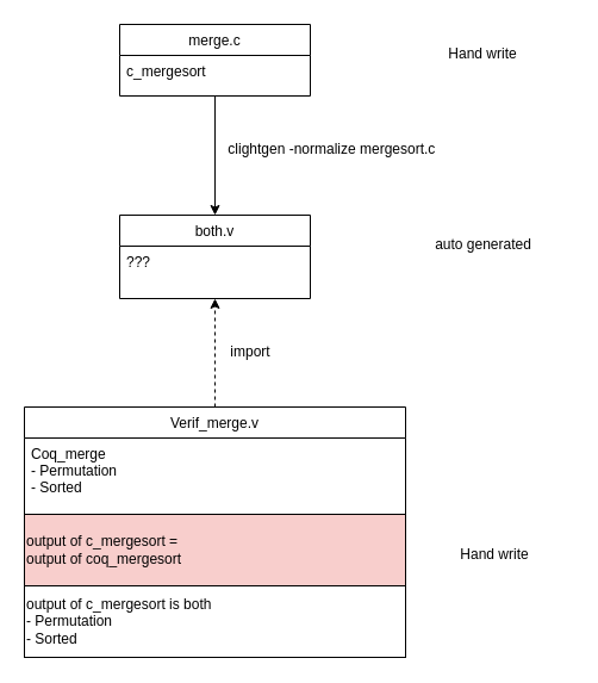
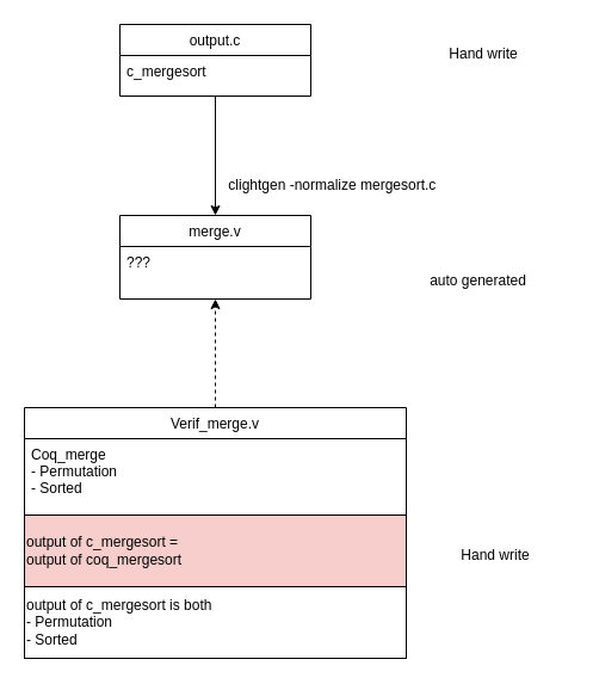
- <mxCell id="3" value="merge.c" style="swimlane;fontStyle=0;align=center;verticalAlign=top;childLayout=stackLayout;horizontal=1;startSize=26;horizontalStack=0;resizeParent=1;resizeLast=0;collapsible=1;marginBottom=0;rounded=0;shadow=0;strokeWidth=1;" parent="1" vertex="1"><mxGeometry x="100" y="20" width="160" height="60" as="geometry"><mxRectangle x="340" y="380" width="170" height="26" as="alternateBounds" /></mxGeometry></mxCell>
+ <mxCell id="3" value="output.c" style="swimlane;fontStyle=0;align=center;verticalAlign=top;childLayout=stackLayout;horizontal=1;startSize=26;horizontalStack=0;resizeParent=1;resizeLast=0;collapsible=1;marginBottom=0;rounded=0;shadow=0;strokeWidth=1;" parent="1" vertex="1"><mxGeometry x="100" y="20" width="160" height="60" as="geometry"><mxRectangle x="340" y="380" width="170" height="26" as="alternateBounds" /></mxGeometry></mxCell>
- <mxCell id="16" value="clightgen -normalize mergesort.c&amp;nbsp;" style="text;html=1;strokeColor=none;fillColor=none;align=center;verticalAlign=middle;whiteSpace=wrap;rounded=0;" vertex="1" parent="1"><mxGeometry x="180" y="110" width="200" height="30" as="geometry" /></mxCell>
+ <mxCell id="16" value="clightgen -normalize mergesort.c&amp;nbsp;" style="text;html=1;strokeColor=none;fillColor=none;align=center;verticalAlign=middle;whiteSpace=wrap;rounded=0;" vertex="1" parent="1"><mxGeometry x="180" y="140" width="200" height="30" as="geometry" /></mxCell>
- <mxCell id="5" value="both.v" style="swimlane;fontStyle=0;align=center;verticalAlign=top;childLayout=stackLayout;horizontal=1;startSize=26;horizontalStack=0;resizeParent=1;resizeLast=0;collapsible=1;marginBottom=0;rounded=0;shadow=0;strokeWidth=1;" vertex="1" parent="1"><mxGeometry x="100" y="180" width="160" height="70" as="geometry"><mxRectangle x="340" y="380" width="170" height="26" as="alternateBounds" /></mxGeometry></mxCell>
+ <mxCell id="5" value="merge.v" style="swimlane;fontStyle=0;align=center;verticalAlign=top;childLayout=stackLayout;horizontal=1;startSize=26;horizontalStack=0;resizeParent=1;resizeLast=0;collapsible=1;marginBottom=0;rounded=0;shadow=0;strokeWidth=1;" vertex="1" parent="1"><mxGeometry x="100" y="180" width="160" height="70" as="geometry"><mxRectangle x="340" y="380" width="170" height="26" as="alternateBounds" /></mxGeometry></mxCell>
- <mxCell id="13" value="auto generated" style="text;html=1;strokeColor=none;fillColor=none;align=center;verticalAlign=middle;whiteSpace=wrap;rounded=0;" vertex="1" parent="1"><mxGeometry x="352.5" y="190" width="105" height="30" as="geometry" /></mxCell>
+ <mxCell id="13" value="auto generated" style="text;html=1;strokeColor=none;fillColor=none;align=center;verticalAlign=middle;whiteSpace=wrap;rounded=0;" vertex="1" parent="1"><mxGeometry x="347.5" y="220" width="105" height="30" as="geometry" /></mxCell>
- <mxCell id="15" value="import" style="text;html=1;strokeColor=none;fillColor=none;align=center;verticalAlign=middle;whiteSpace=wrap;rounded=0;" vertex="1" parent="1"><mxGeometry x="180" y="280" width="60" height="30" as="geometry" /></mxCell>
